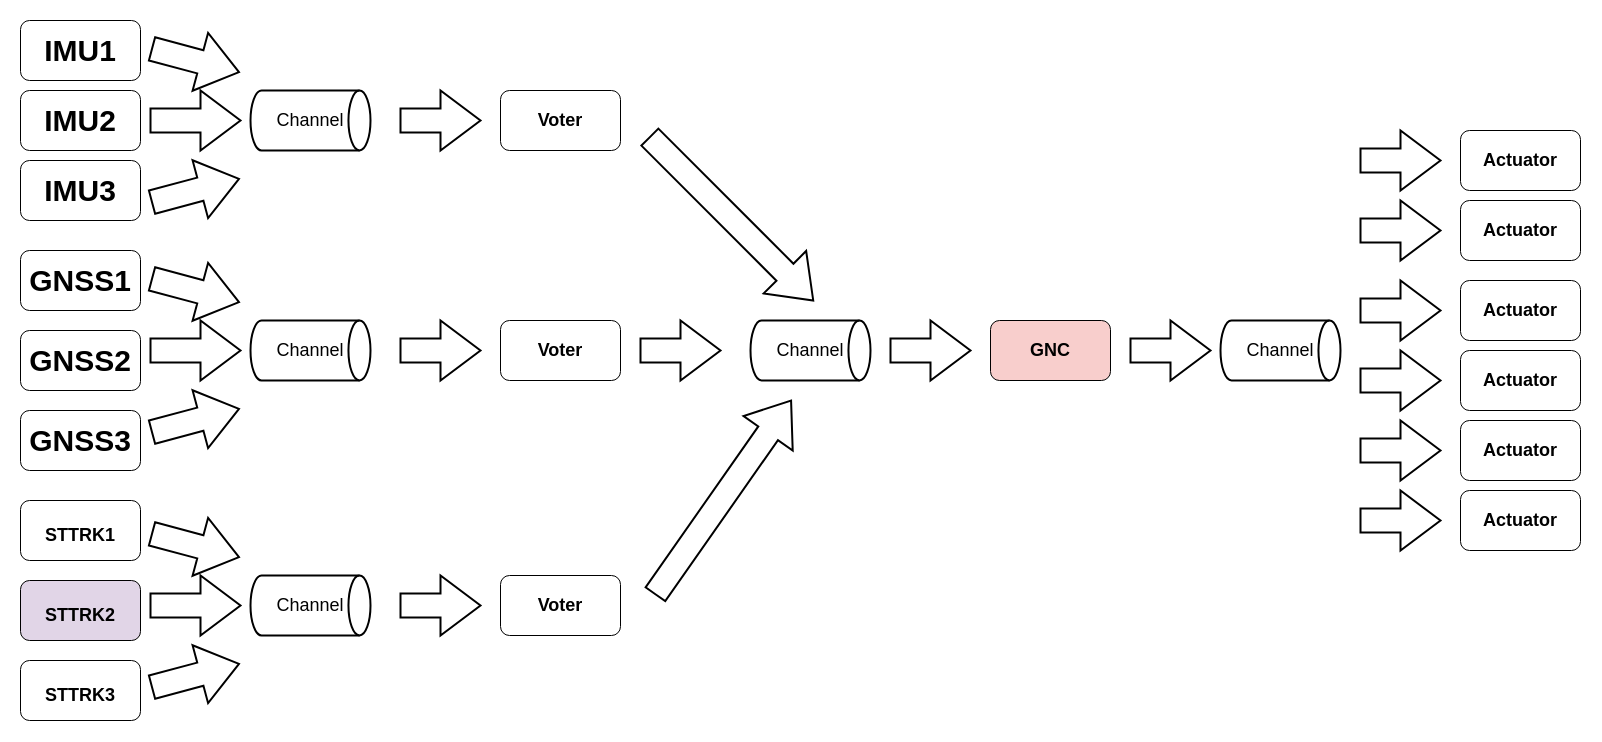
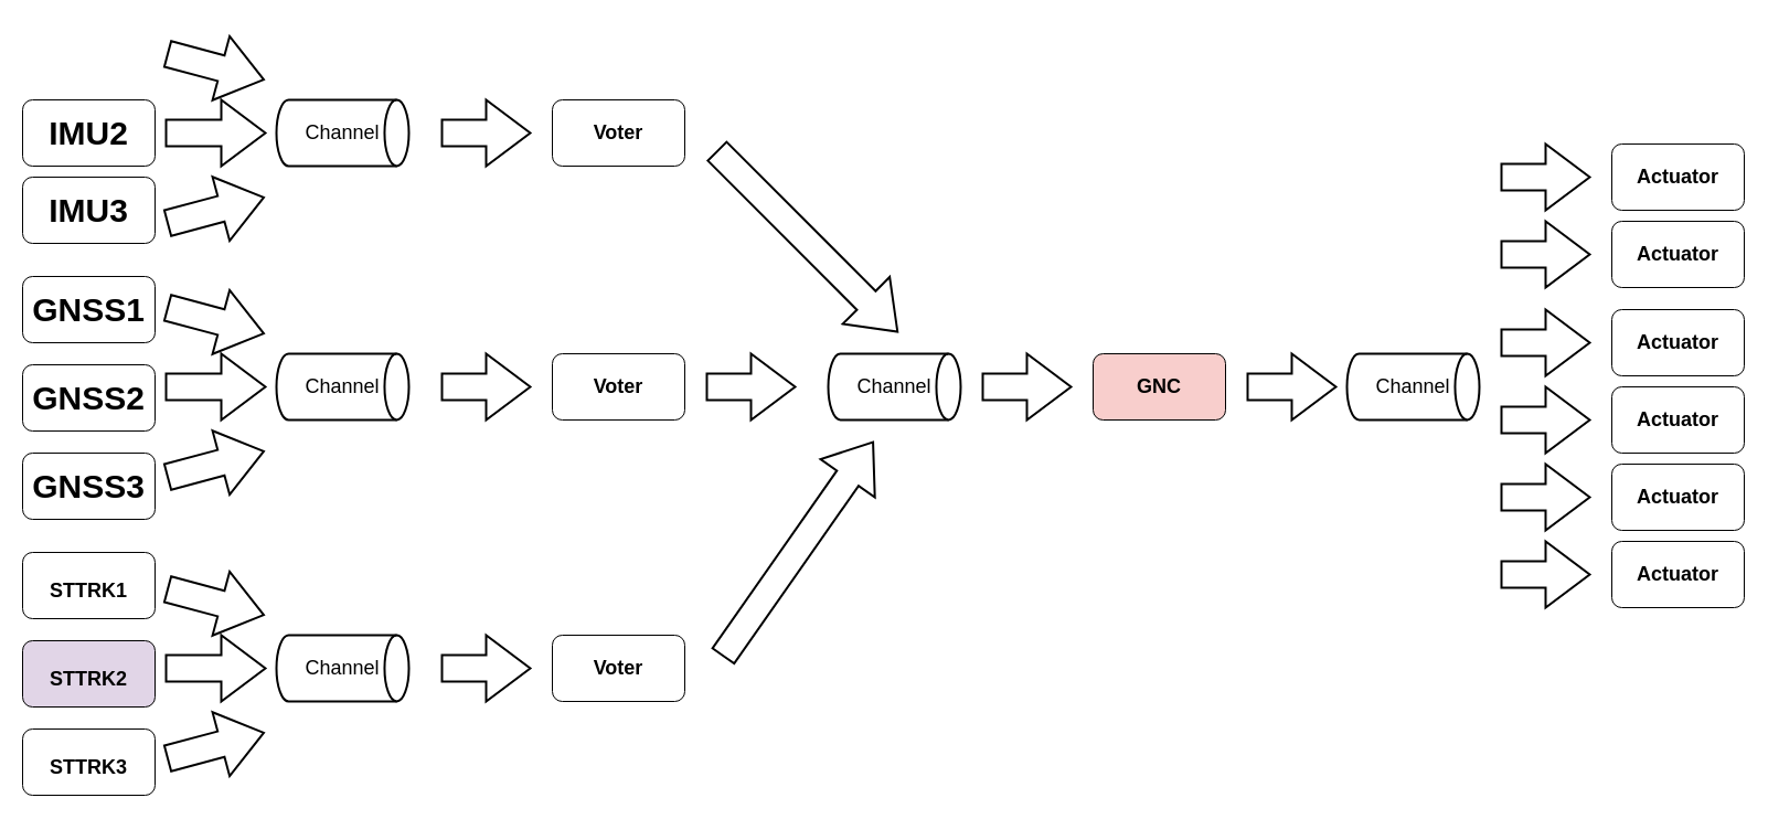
- <mxCell id="25" value="&lt;b&gt;IMU1&lt;/b&gt;" style="rounded=1;whiteSpace=wrap;html=1;fontSize=30;" parent="1" vertex="1"><mxGeometry x="20" y="20" width="120" height="60" as="geometry" /></mxCell>
